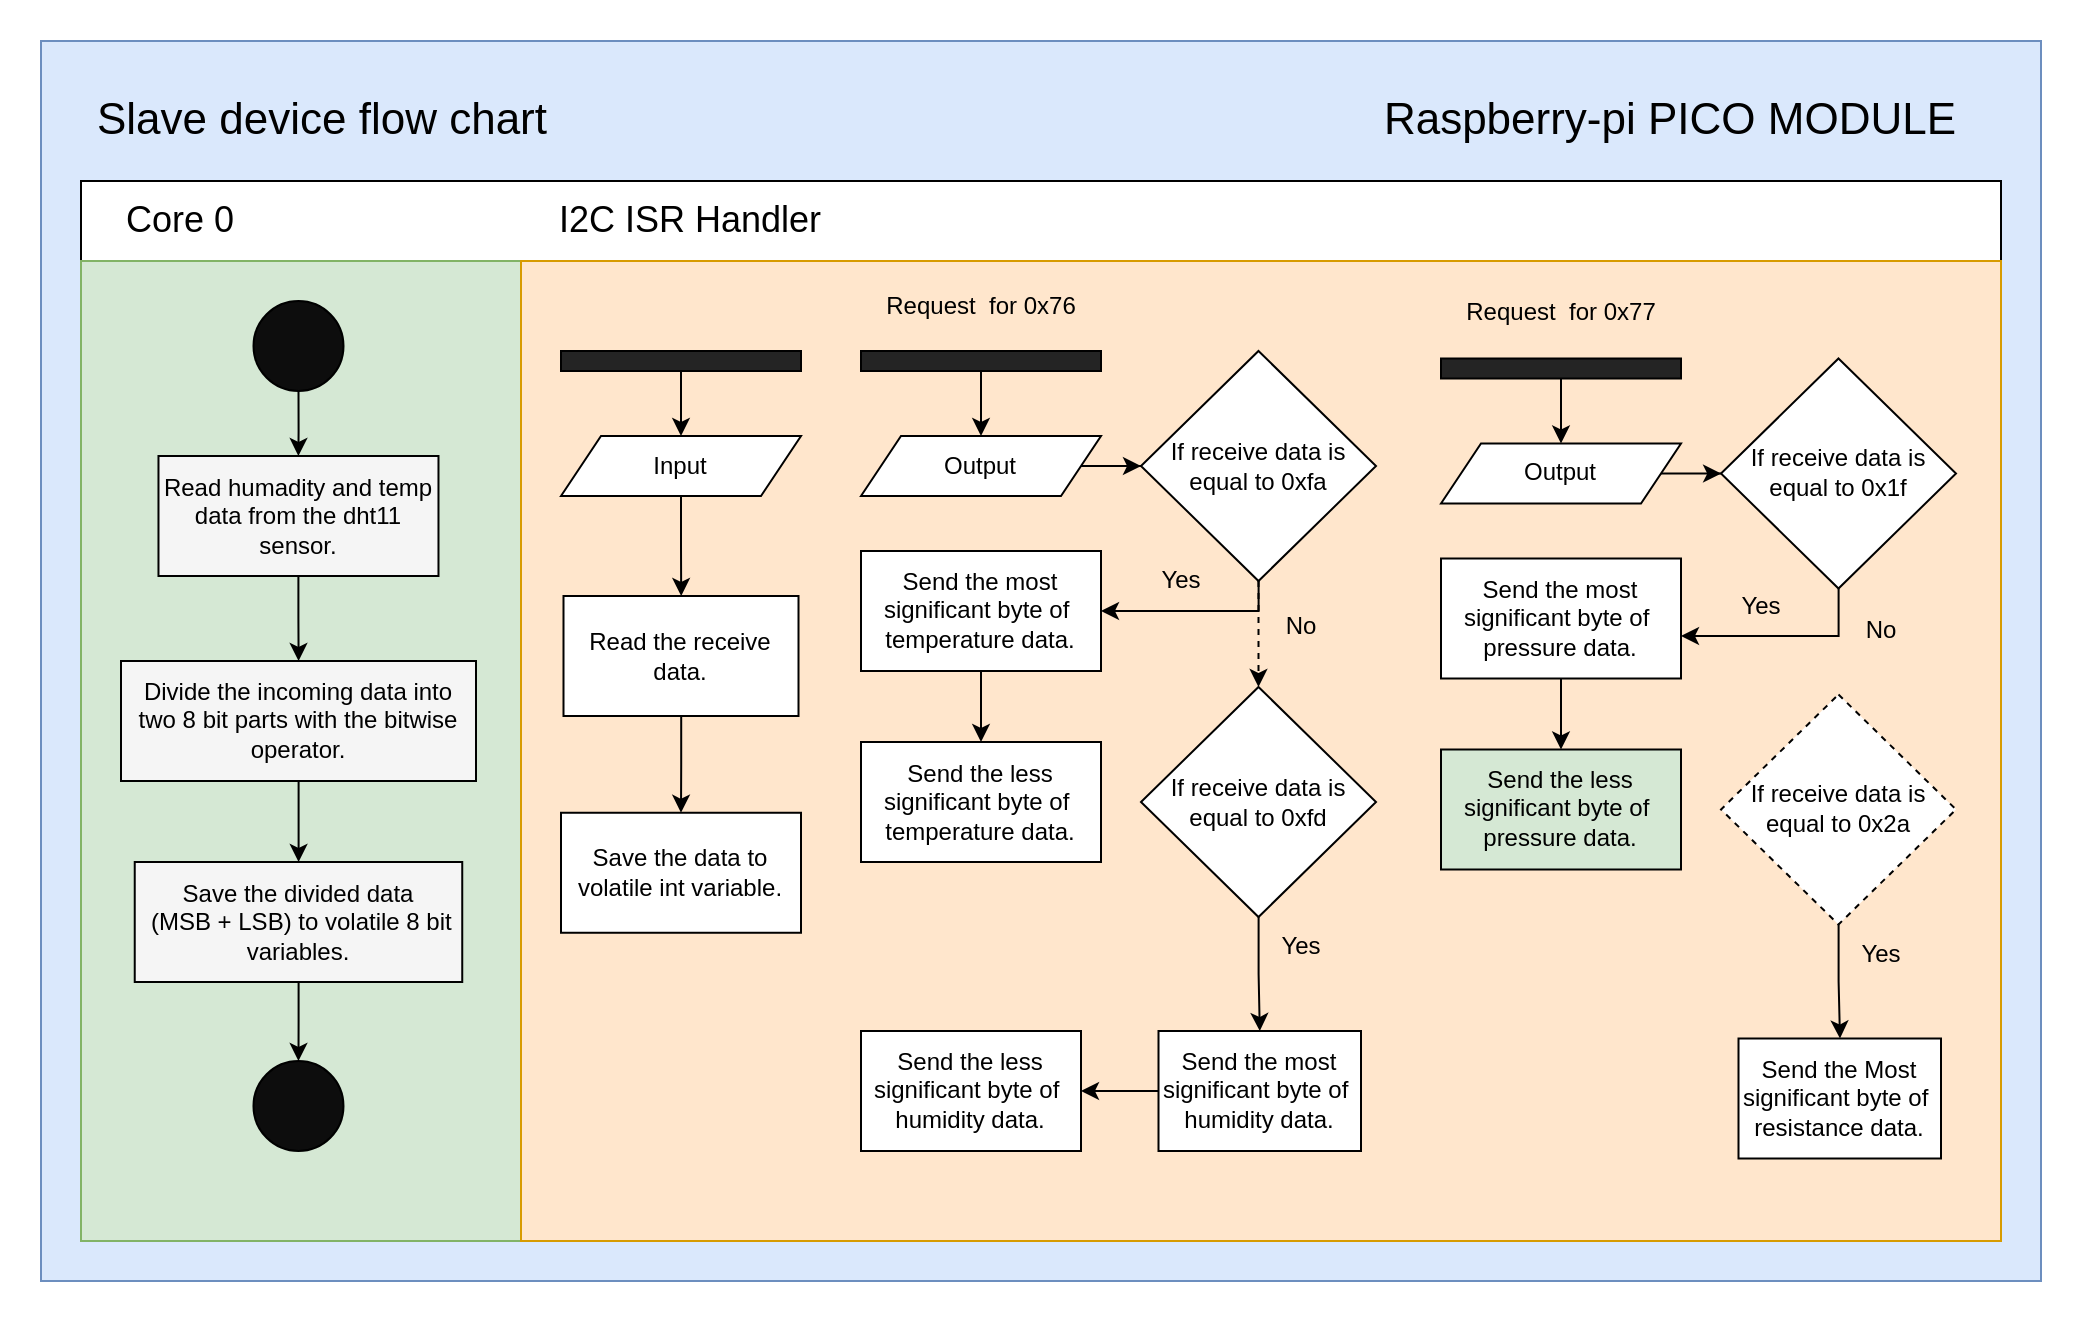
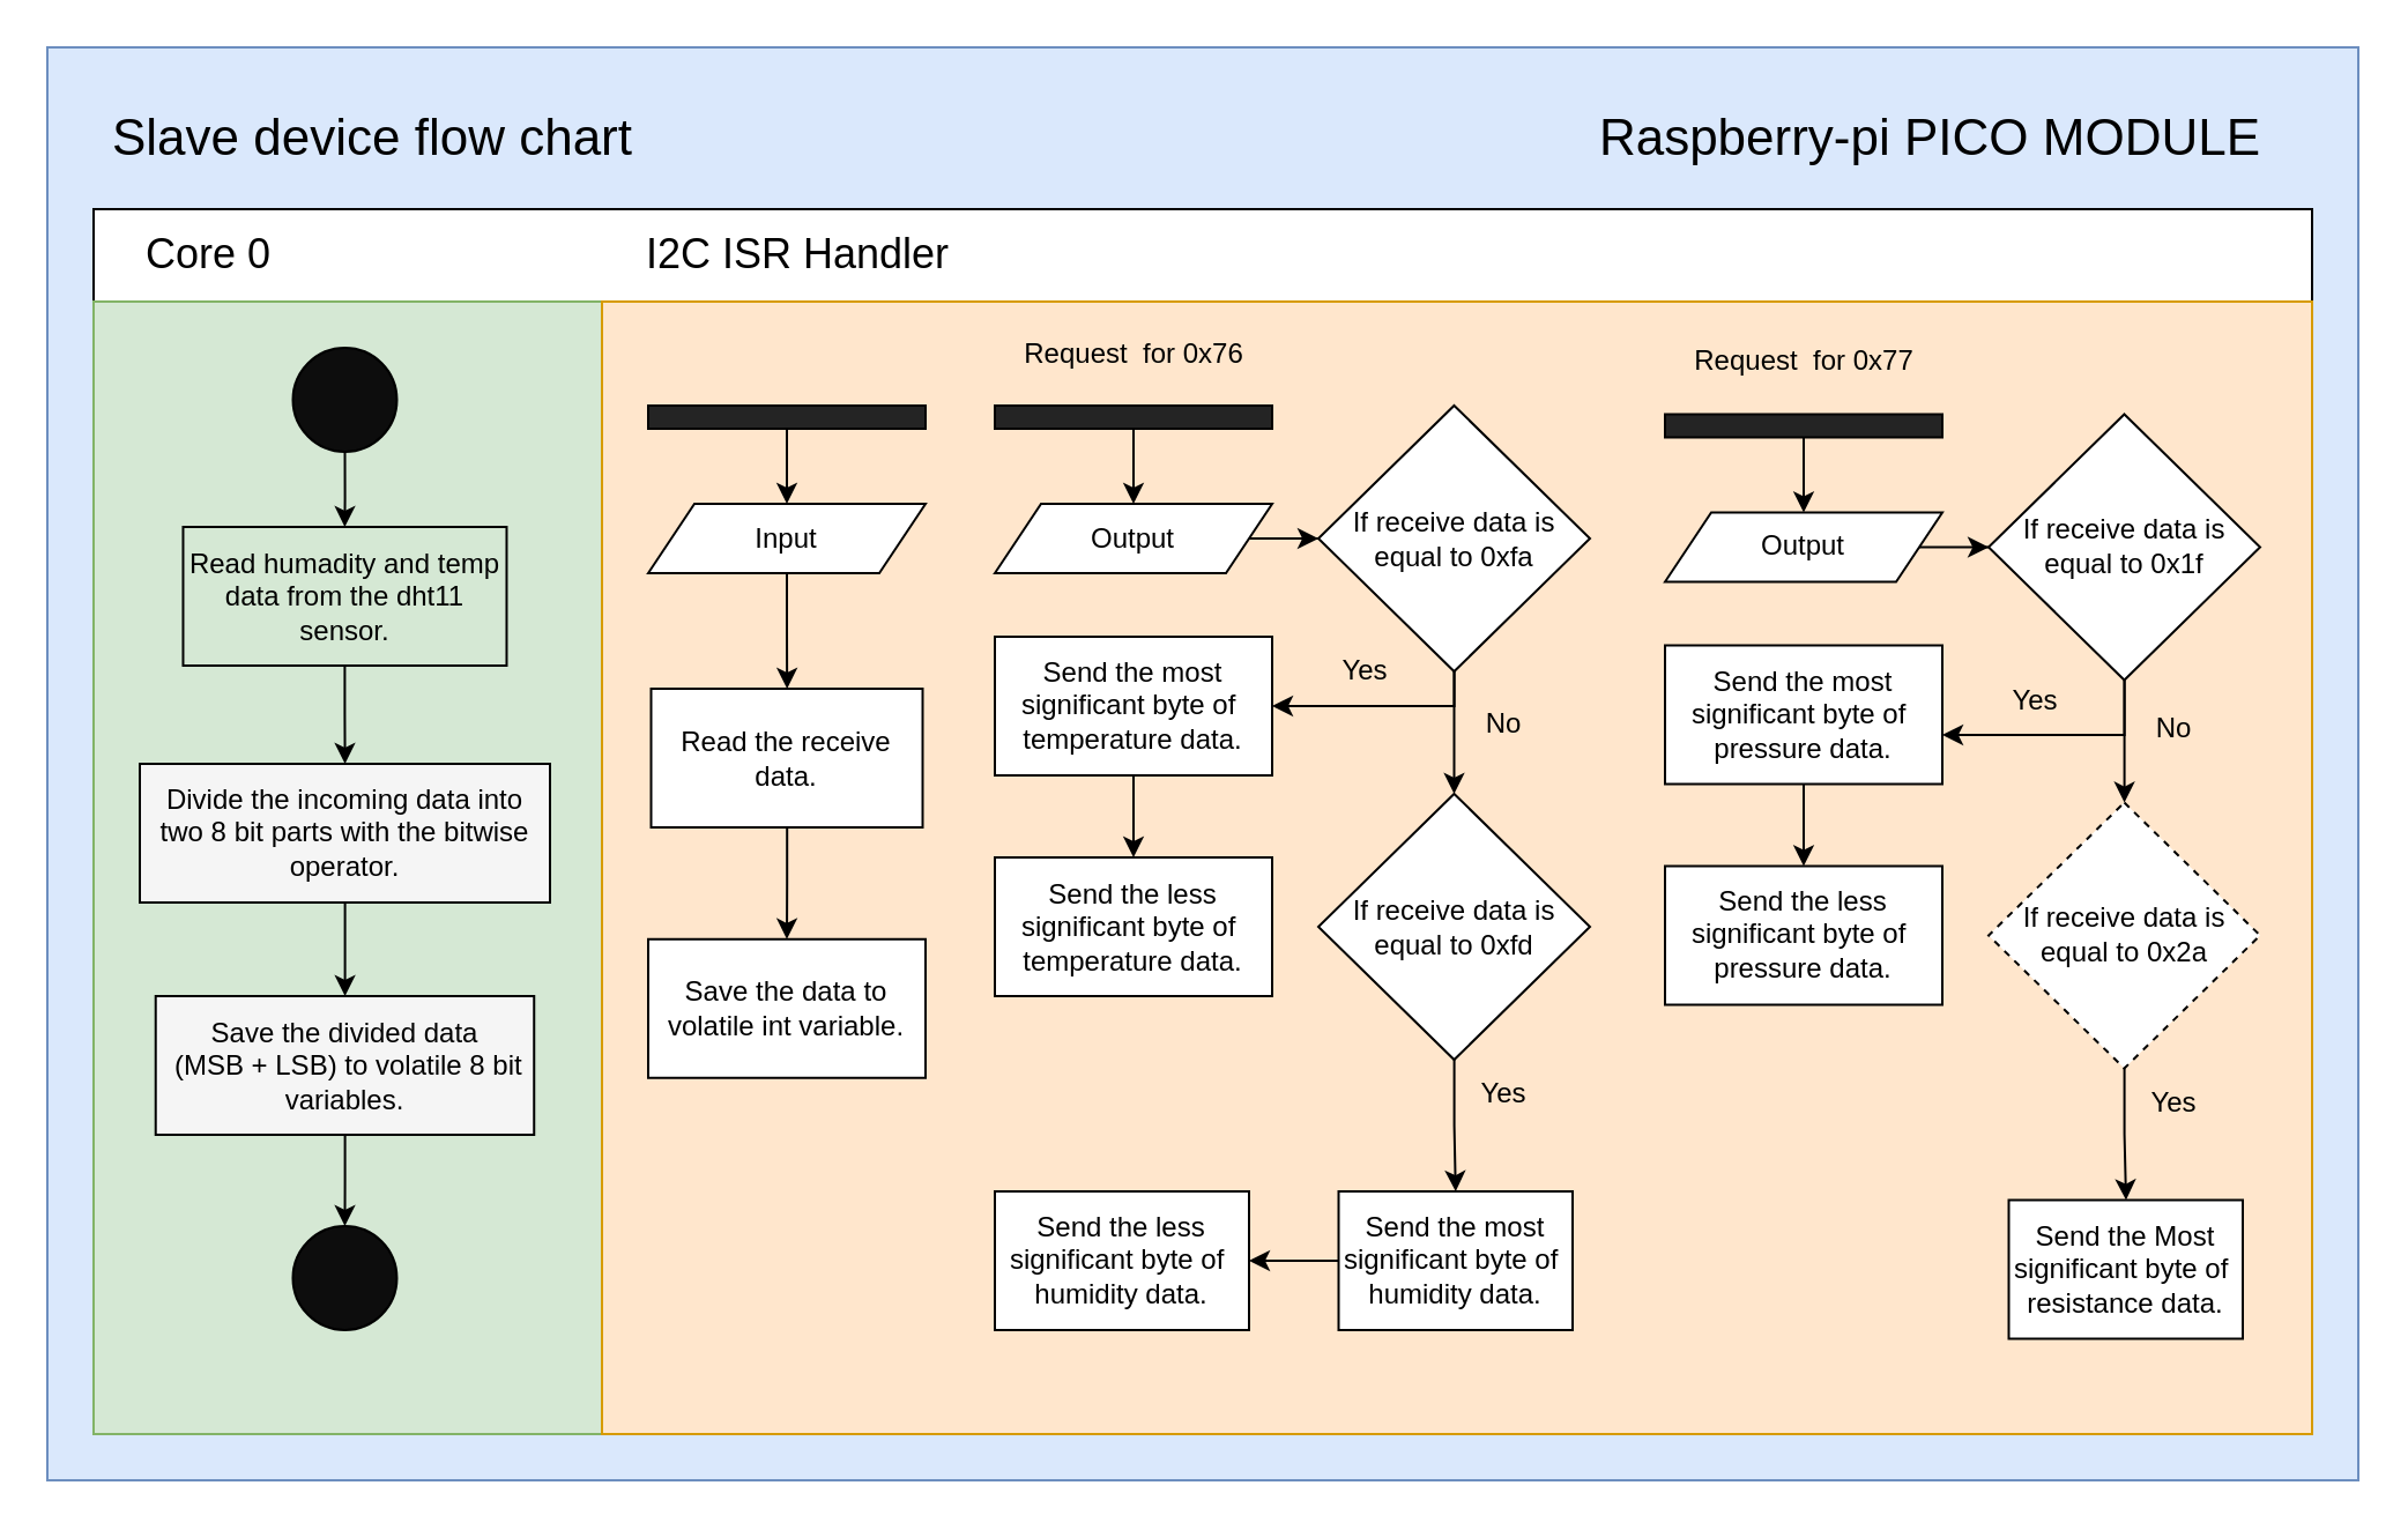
- <mxCell id="11" value="Read humadity and temp data from the dht11 sensor." style="whiteSpace=wrap;html=1;fillColor=#F5F5F5;" parent="1" vertex="1"><mxGeometry x="78.74" y="227.5" width="140" height="60" as="geometry" /></mxCell>
+ <mxCell id="11" value="Read humadity and temp data from the dht11 sensor." style="whiteSpace=wrap;html=1;fillColor=#d5e8d4;" parent="1" vertex="1"><mxGeometry x="78.74" y="227.5" width="140" height="60" as="geometry" /></mxCell>
- <mxCell id="32" value="" style="edgeStyle=orthogonalEdgeStyle;rounded=0;orthogonalLoop=1;jettySize=auto;html=1;dashed=1;" parent="1" source="33" target="37" edge="1"><mxGeometry relative="1" as="geometry"><Array as="points"><mxPoint x="629" y="290" /><mxPoint x="629" y="290" /></Array></mxGeometry></mxCell>
+ <mxCell id="32" value="" style="edgeStyle=orthogonalEdgeStyle;rounded=0;orthogonalLoop=1;jettySize=auto;html=1;" parent="1" source="33" target="37" edge="1"><mxGeometry relative="1" as="geometry"><Array as="points"><mxPoint x="629" y="290" /><mxPoint x="629" y="290" /></Array></mxGeometry></mxCell>
+ <mxCell id="51" value="" style="edgeStyle=orthogonalEdgeStyle;rounded=0;orthogonalLoop=1;jettySize=auto;html=1;" parent="1" source="52" target="56" edge="1"><mxGeometry relative="1" as="geometry"><Array as="points"><mxPoint x="919" y="302.5" /><mxPoint x="919" y="302.5" /></Array></mxGeometry></mxCell>
- <mxCell id="58" value="&lt;div style=&quot;border-color: var(--border-color);&quot;&gt;Send the less significant byte of&amp;nbsp;&lt;/div&gt;pressure data." style="whiteSpace=wrap;html=1;fillColor=#d5e8d4;" parent="1" vertex="1"><mxGeometry x="720" y="374.25" width="120" height="60" as="geometry" /></mxCell>
+ <mxCell id="58" value="&lt;div style=&quot;border-color: var(--border-color);&quot;&gt;Send the less significant byte of&amp;nbsp;&lt;/div&gt;pressure data." style="whiteSpace=wrap;html=1;" parent="1" vertex="1"><mxGeometry x="720" y="374.25" width="120" height="60" as="geometry" /></mxCell>
